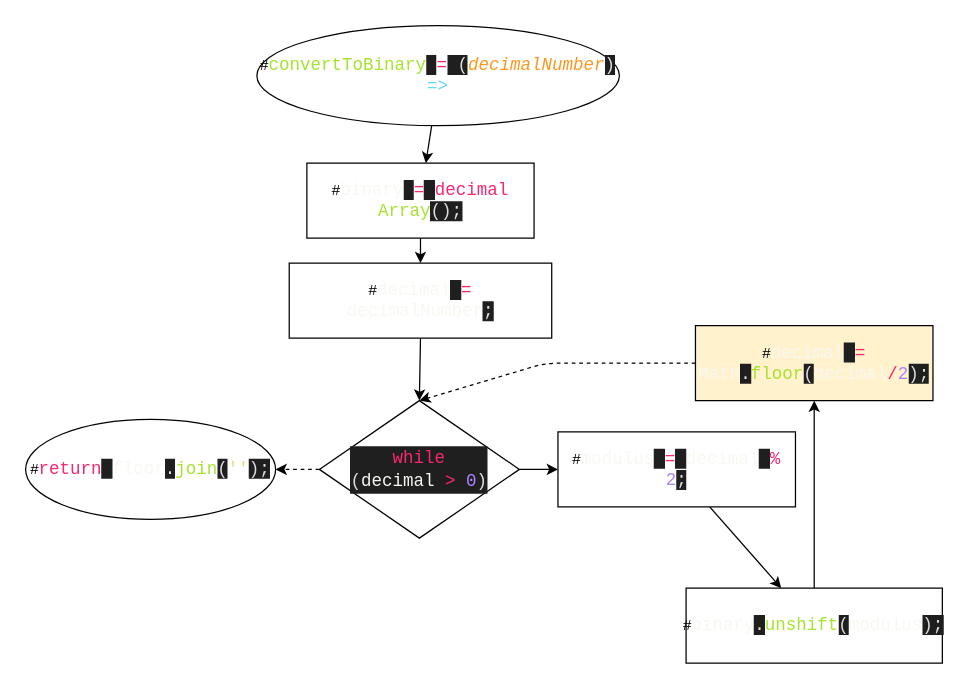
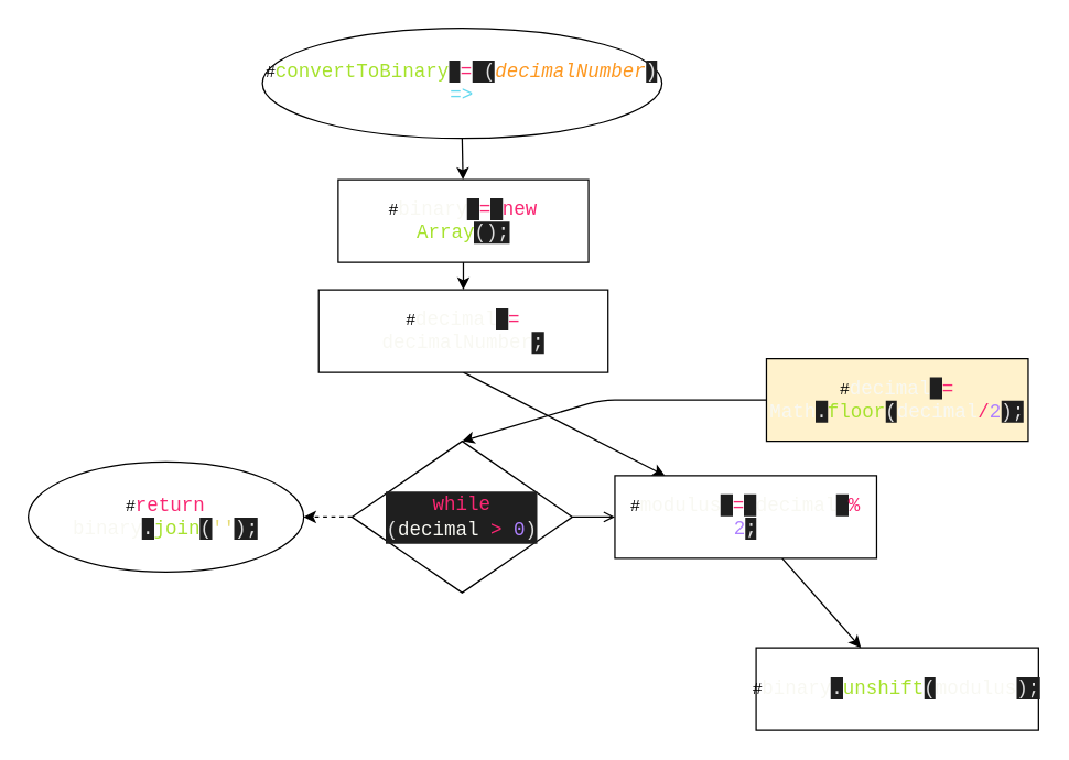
- <mxCell id="4" value="#&lt;span style=&quot;font-family: Consolas, &amp;quot;Courier New&amp;quot;, monospace; font-size: 14px; color: rgb(166, 226, 46);&quot;&gt;convertToBinary&lt;/span&gt;&lt;span style=&quot;background-color: rgb(31, 31, 31); color: rgb(221, 221, 221); font-family: Consolas, &amp;quot;Courier New&amp;quot;, monospace; font-size: 14px;&quot;&gt; &lt;/span&gt;&lt;span style=&quot;font-family: Consolas, &amp;quot;Courier New&amp;quot;, monospace; font-size: 14px; color: rgb(249, 38, 114);&quot;&gt;=&lt;/span&gt;&lt;span style=&quot;background-color: rgb(31, 31, 31); color: rgb(221, 221, 221); font-family: Consolas, &amp;quot;Courier New&amp;quot;, monospace; font-size: 14px;&quot;&gt; (&lt;/span&gt;&lt;span style=&quot;font-family: Consolas, &amp;quot;Courier New&amp;quot;, monospace; font-size: 14px; color: rgb(253, 151, 31); font-style: italic;&quot;&gt;decimalNumber&lt;/span&gt;&lt;span style=&quot;background-color: rgb(31, 31, 31); color: rgb(221, 221, 221); font-family: Consolas, &amp;quot;Courier New&amp;quot;, monospace; font-size: 14px;&quot;&gt;) &lt;/span&gt;&lt;span style=&quot;font-family: Consolas, &amp;quot;Courier New&amp;quot;, monospace; font-size: 14px; color: rgb(102, 217, 239); font-style: italic;&quot;&gt;=&amp;gt;&lt;/span&gt;" style="ellipse;whiteSpace=wrap;html=1;" vertex="1" parent="1"><mxGeometry x="205" y="20" width="290" height="80" as="geometry" /></mxCell>
+ <mxCell id="4" value="#&lt;span style=&quot;font-family: Consolas, &amp;quot;Courier New&amp;quot;, monospace; font-size: 14px; color: rgb(166, 226, 46);&quot;&gt;convertToBinary&lt;/span&gt;&lt;span style=&quot;background-color: rgb(31, 31, 31); color: rgb(221, 221, 221); font-family: Consolas, &amp;quot;Courier New&amp;quot;, monospace; font-size: 14px;&quot;&gt; &lt;/span&gt;&lt;span style=&quot;font-family: Consolas, &amp;quot;Courier New&amp;quot;, monospace; font-size: 14px; color: rgb(249, 38, 114);&quot;&gt;=&lt;/span&gt;&lt;span style=&quot;background-color: rgb(31, 31, 31); color: rgb(221, 221, 221); font-family: Consolas, &amp;quot;Courier New&amp;quot;, monospace; font-size: 14px;&quot;&gt; (&lt;/span&gt;&lt;span style=&quot;font-family: Consolas, &amp;quot;Courier New&amp;quot;, monospace; font-size: 14px; color: rgb(253, 151, 31); font-style: italic;&quot;&gt;decimalNumber&lt;/span&gt;&lt;span style=&quot;background-color: rgb(31, 31, 31); color: rgb(221, 221, 221); font-family: Consolas, &amp;quot;Courier New&amp;quot;, monospace; font-size: 14px;&quot;&gt;) &lt;/span&gt;&lt;span style=&quot;font-family: Consolas, &amp;quot;Courier New&amp;quot;, monospace; font-size: 14px; color: rgb(102, 217, 239); font-style: italic;&quot;&gt;=&amp;gt;&lt;/span&gt;" style="ellipse;whiteSpace=wrap;html=1;" vertex="1" parent="1"><mxGeometry x="190" y="20" width="290" height="80" as="geometry" /></mxCell>
- <mxCell id="6" value="#&lt;span style=&quot;font-family: Consolas, &amp;quot;Courier New&amp;quot;, monospace; font-size: 14px; color: rgb(248, 248, 242);&quot;&gt;binary&lt;/span&gt;&lt;span style=&quot;background-color: rgb(31, 31, 31); color: rgb(221, 221, 221); font-family: Consolas, &amp;quot;Courier New&amp;quot;, monospace; font-size: 14px;&quot;&gt; &lt;/span&gt;&lt;span style=&quot;font-family: Consolas, &amp;quot;Courier New&amp;quot;, monospace; font-size: 14px; color: rgb(249, 38, 114);&quot;&gt;=&lt;/span&gt;&lt;span style=&quot;background-color: rgb(31, 31, 31); color: rgb(221, 221, 221); font-family: Consolas, &amp;quot;Courier New&amp;quot;, monospace; font-size: 14px;&quot;&gt; &lt;/span&gt;&lt;span style=&quot;font-family: Consolas, &amp;quot;Courier New&amp;quot;, monospace; font-size: 14px; color: rgb(249, 38, 114);&quot;&gt;decimal&lt;/span&gt;&lt;span style=&quot;background-color: rgb(31, 31, 31); color: rgb(221, 221, 221); font-family: Consolas, &amp;quot;Courier New&amp;quot;, monospace; font-size: 14px;&quot;&gt; &lt;/span&gt;&lt;span style=&quot;font-family: Consolas, &amp;quot;Courier New&amp;quot;, monospace; font-size: 14px; color: rgb(166, 226, 46);&quot;&gt;Array&lt;/span&gt;&lt;span style=&quot;background-color: rgb(31, 31, 31); color: rgb(221, 221, 221); font-family: Consolas, &amp;quot;Courier New&amp;quot;, monospace; font-size: 14px;&quot;&gt;();&lt;/span&gt;" style="rounded=0;whiteSpace=wrap;html=1;" vertex="1" parent="1"><mxGeometry x="245" y="130" width="181.75" height="60" as="geometry" /></mxCell>
+ <mxCell id="6" value="#&lt;span style=&quot;font-family: Consolas, &amp;quot;Courier New&amp;quot;, monospace; font-size: 14px; color: rgb(248, 248, 242);&quot;&gt;binary&lt;/span&gt;&lt;span style=&quot;background-color: rgb(31, 31, 31); color: rgb(221, 221, 221); font-family: Consolas, &amp;quot;Courier New&amp;quot;, monospace; font-size: 14px;&quot;&gt; &lt;/span&gt;&lt;span style=&quot;font-family: Consolas, &amp;quot;Courier New&amp;quot;, monospace; font-size: 14px; color: rgb(249, 38, 114);&quot;&gt;=&lt;/span&gt;&lt;span style=&quot;background-color: rgb(31, 31, 31); color: rgb(221, 221, 221); font-family: Consolas, &amp;quot;Courier New&amp;quot;, monospace; font-size: 14px;&quot;&gt; &lt;/span&gt;&lt;span style=&quot;font-family: Consolas, &amp;quot;Courier New&amp;quot;, monospace; font-size: 14px; color: rgb(249, 38, 114);&quot;&gt;new&lt;/span&gt;&lt;span style=&quot;background-color: rgb(31, 31, 31); color: rgb(221, 221, 221); font-family: Consolas, &amp;quot;Courier New&amp;quot;, monospace; font-size: 14px;&quot;&gt; &lt;/span&gt;&lt;span style=&quot;font-family: Consolas, &amp;quot;Courier New&amp;quot;, monospace; font-size: 14px; color: rgb(166, 226, 46);&quot;&gt;Array&lt;/span&gt;&lt;span style=&quot;background-color: rgb(31, 31, 31); color: rgb(221, 221, 221); font-family: Consolas, &amp;quot;Courier New&amp;quot;, monospace; font-size: 14px;&quot;&gt;();&lt;/span&gt;" style="rounded=0;whiteSpace=wrap;html=1;" vertex="1" parent="1"><mxGeometry x="245" y="130" width="181.75" height="60" as="geometry" /></mxCell>
- <mxCell id="16" style="edgeStyle=none;html=1;entryX=0.5;entryY=0;entryDx=0;entryDy=0;dashed=1;" edge="1" parent="1" source="17" target="11"><mxGeometry relative="1" as="geometry"><Array as="points"><mxPoint x="435.87" y="290" /></Array></mxGeometry></mxCell>
+ <mxCell id="16" style="edgeStyle=none;html=1;entryX=0.5;entryY=0;entryDx=0;entryDy=0;" edge="1" parent="1" source="17" target="11"><mxGeometry relative="1" as="geometry"><Array as="points"><mxPoint x="435.87" y="290" /></Array></mxGeometry></mxCell>
- <mxCell id="7" value="" style="edgeStyle=none;html=1;entryX=0.5;entryY=0;entryDx=0;entryDy=0;exitX=0.5;exitY=1;exitDx=0;exitDy=0;" edge="1" parent="1" source="8" target="11"><mxGeometry relative="1" as="geometry"><mxPoint x="335.87" y="320" as="targetPoint" /></mxGeometry></mxCell>
+ <mxCell id="7" value="" style="edgeStyle=none;html=1;exitX=0.5;exitY=1;exitDx=0;exitDy=0;" edge="1" parent="1" source="8" target="13"><mxGeometry relative="1" as="geometry"><mxPoint x="335.87" y="320" as="targetPoint" /></mxGeometry></mxCell>
- <mxCell id="2" value="#&lt;span style=&quot;font-family: Consolas, &amp;quot;Courier New&amp;quot;, monospace; font-size: 14px; color: rgb(249, 38, 114);&quot;&gt;return&lt;/span&gt;&lt;span style=&quot;background-color: rgb(31, 31, 31); color: rgb(221, 221, 221); font-family: Consolas, &amp;quot;Courier New&amp;quot;, monospace; font-size: 14px;&quot;&gt; &lt;/span&gt;&lt;span style=&quot;font-family: Consolas, &amp;quot;Courier New&amp;quot;, monospace; font-size: 14px; color: rgb(248, 248, 242);&quot;&gt;floor&lt;/span&gt;&lt;span style=&quot;background-color: rgb(31, 31, 31); color: rgb(221, 221, 221); font-family: Consolas, &amp;quot;Courier New&amp;quot;, monospace; font-size: 14px;&quot;&gt;.&lt;/span&gt;&lt;span style=&quot;font-family: Consolas, &amp;quot;Courier New&amp;quot;, monospace; font-size: 14px; color: rgb(166, 226, 46);&quot;&gt;join&lt;/span&gt;&lt;span style=&quot;background-color: rgb(31, 31, 31); color: rgb(221, 221, 221); font-family: Consolas, &amp;quot;Courier New&amp;quot;, monospace; font-size: 14px;&quot;&gt;(&lt;/span&gt;&lt;span style=&quot;font-family: Consolas, &amp;quot;Courier New&amp;quot;, monospace; font-size: 14px; color: rgb(230, 219, 116);&quot;&gt;''&lt;/span&gt;&lt;span style=&quot;background-color: rgb(31, 31, 31); color: rgb(221, 221, 221); font-family: Consolas, &amp;quot;Courier New&amp;quot;, monospace; font-size: 14px;&quot;&gt;);&lt;/span&gt;" style="ellipse;whiteSpace=wrap;html=1;" parent="1" vertex="1"><mxGeometry x="20" y="335" width="200" height="80" as="geometry" /></mxCell>
+ <mxCell id="2" value="#&lt;span style=&quot;font-family: Consolas, &amp;quot;Courier New&amp;quot;, monospace; font-size: 14px; color: rgb(249, 38, 114);&quot;&gt;return&lt;/span&gt;&lt;span style=&quot;background-color: rgb(31, 31, 31); color: rgb(221, 221, 221); font-family: Consolas, &amp;quot;Courier New&amp;quot;, monospace; font-size: 14px;&quot;&gt; &lt;/span&gt;&lt;span style=&quot;font-family: Consolas, &amp;quot;Courier New&amp;quot;, monospace; font-size: 14px; color: rgb(248, 248, 242);&quot;&gt;binary&lt;/span&gt;&lt;span style=&quot;background-color: rgb(31, 31, 31); color: rgb(221, 221, 221); font-family: Consolas, &amp;quot;Courier New&amp;quot;, monospace; font-size: 14px;&quot;&gt;.&lt;/span&gt;&lt;span style=&quot;font-family: Consolas, &amp;quot;Courier New&amp;quot;, monospace; font-size: 14px; color: rgb(166, 226, 46);&quot;&gt;join&lt;/span&gt;&lt;span style=&quot;background-color: rgb(31, 31, 31); color: rgb(221, 221, 221); font-family: Consolas, &amp;quot;Courier New&amp;quot;, monospace; font-size: 14px;&quot;&gt;(&lt;/span&gt;&lt;span style=&quot;font-family: Consolas, &amp;quot;Courier New&amp;quot;, monospace; font-size: 14px; color: rgb(230, 219, 116);&quot;&gt;''&lt;/span&gt;&lt;span style=&quot;background-color: rgb(31, 31, 31); color: rgb(221, 221, 221); font-family: Consolas, &amp;quot;Courier New&amp;quot;, monospace; font-size: 14px;&quot;&gt;);&lt;/span&gt;" style="ellipse;whiteSpace=wrap;html=1;" parent="1" vertex="1"><mxGeometry x="20" y="335" width="200" height="80" as="geometry" /></mxCell>
- <mxCell id="10" value="" style="edgeStyle=none;html=1;" edge="1" parent="1" source="11" target="13"><mxGeometry relative="1" as="geometry" /></mxCell>
+ <mxCell id="10" value="" style="edgeStyle=none;html=1;endArrow=open;" edge="1" parent="1" source="11" target="13"><mxGeometry relative="1" as="geometry" /></mxCell>
- <mxCell id="14" style="edgeStyle=none;html=1;entryX=0.5;entryY=1;entryDx=0;entryDy=0;" edge="1" parent="1" source="15" target="17"><mxGeometry relative="1" as="geometry" /></mxCell>
